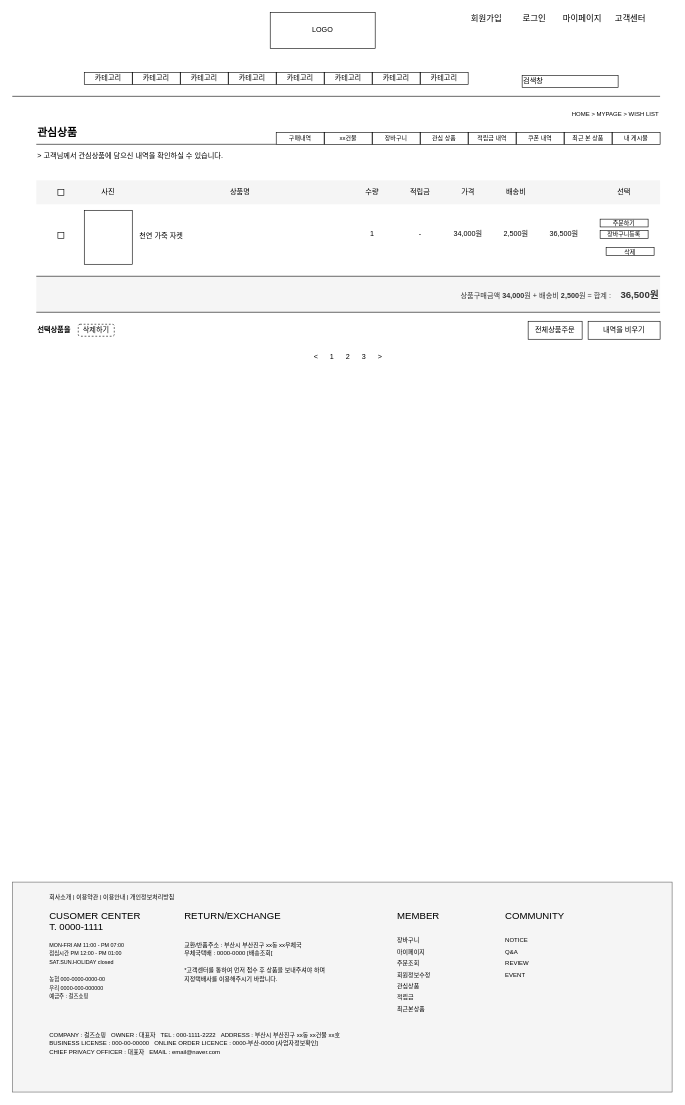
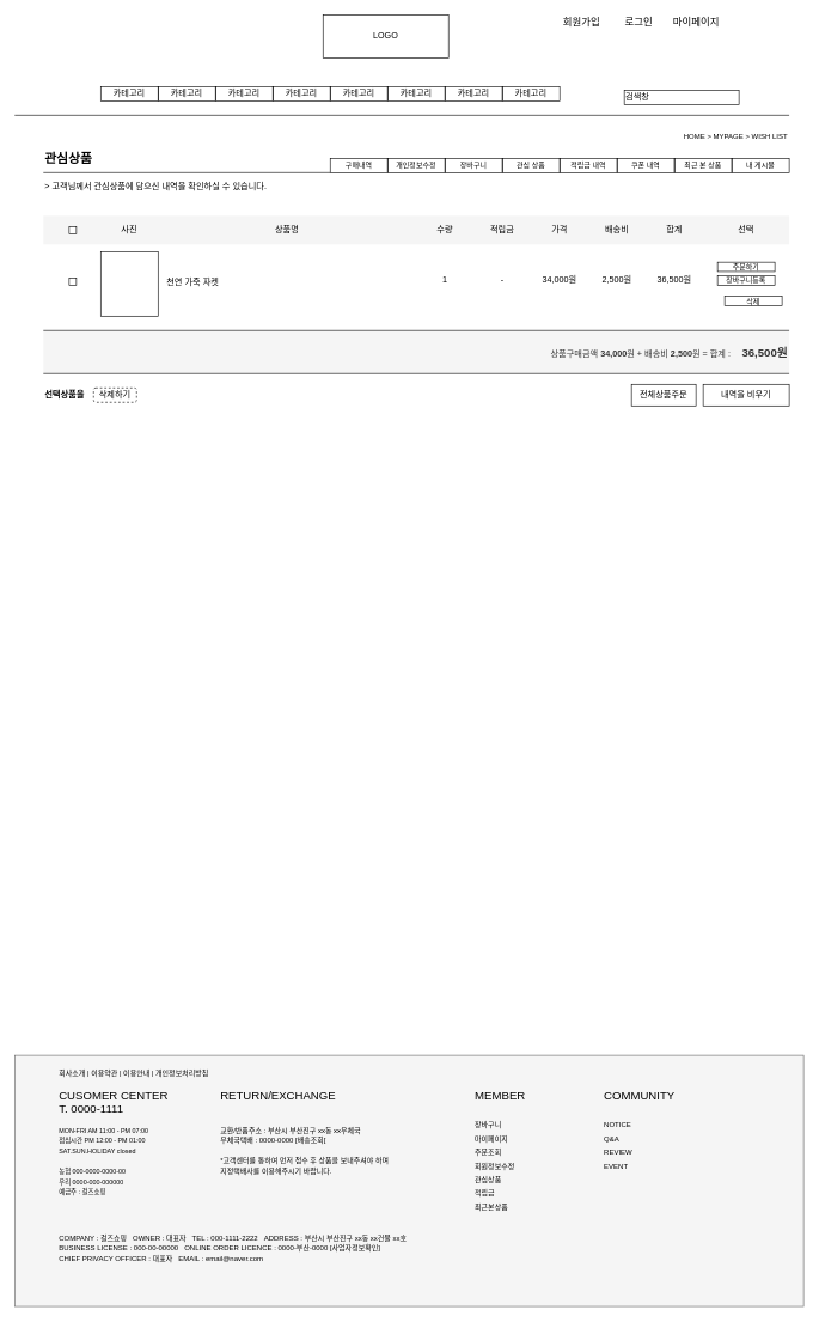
- <mxCell id="7" value="고객센터" style="text;html=1;points=[];align=center;verticalAlign=top;spacingTop=-4;fontSize=14;fontFamily=Verdana" parent="1" vertex="1"><mxGeometry x="1020" y="20" width="60" height="20" as="geometry" /></mxCell>
- <mxCell id="35" value="xx건물" style="rounded=0;whiteSpace=wrap;html=1;shadow=0;glass=0;sketch=0;fontSize=10;fillColor=none;" vertex="1" parent="1"><mxGeometry x="540" y="220" width="80" height="20" as="geometry" /></mxCell>
+ <mxCell id="35" value="개인정보수정" style="rounded=0;whiteSpace=wrap;html=1;shadow=0;glass=0;sketch=0;fontSize=10;fillColor=none;" vertex="1" parent="1"><mxGeometry x="540" y="220" width="80" height="20" as="geometry" /></mxCell>
+ <mxCell id="47" value="합계" style="rounded=0;whiteSpace=wrap;html=1;shadow=0;glass=0;sketch=0;fontSize=12;fillColor=none;strokeColor=none;" vertex="1" parent="1"><mxGeometry x="900" y="310" width="80" height="20" as="geometry" /></mxCell>
- <mxCell id="67" value="&amp;lt;&lt;span style=&quot;white-space: pre;&quot;&gt;&#09;&lt;/span&gt;1&lt;span style=&quot;white-space: pre;&quot;&gt;&#09;&lt;/span&gt;2&lt;span style=&quot;white-space: pre;&quot;&gt;&#09;&lt;/span&gt;3&lt;span style=&quot;white-space: pre;&quot;&gt;&#09;&lt;/span&gt;&amp;gt;" style="rounded=0;whiteSpace=wrap;html=1;shadow=0;glass=0;sketch=0;fontSize=12;fillColor=none;strokeColor=none;" vertex="1" parent="1"><mxGeometry x="60" y="580" width="1040" height="30" as="geometry" /></mxCell>
